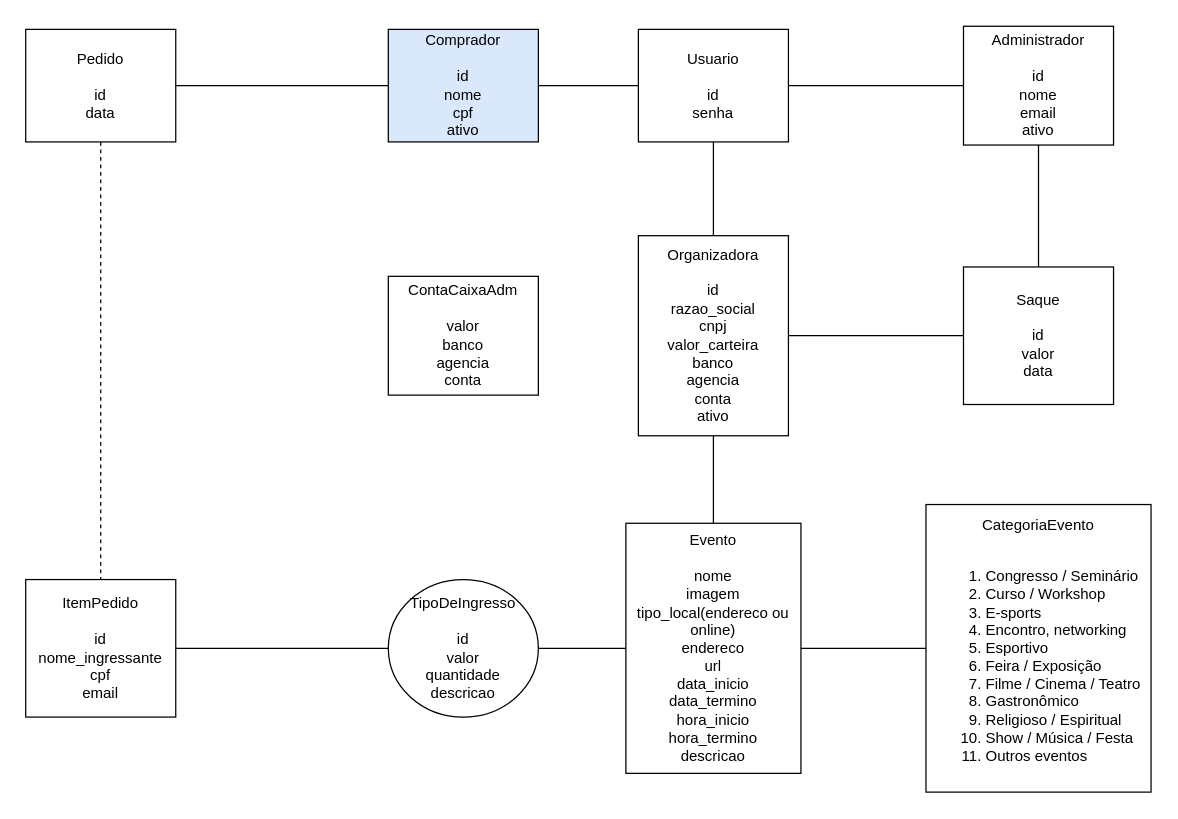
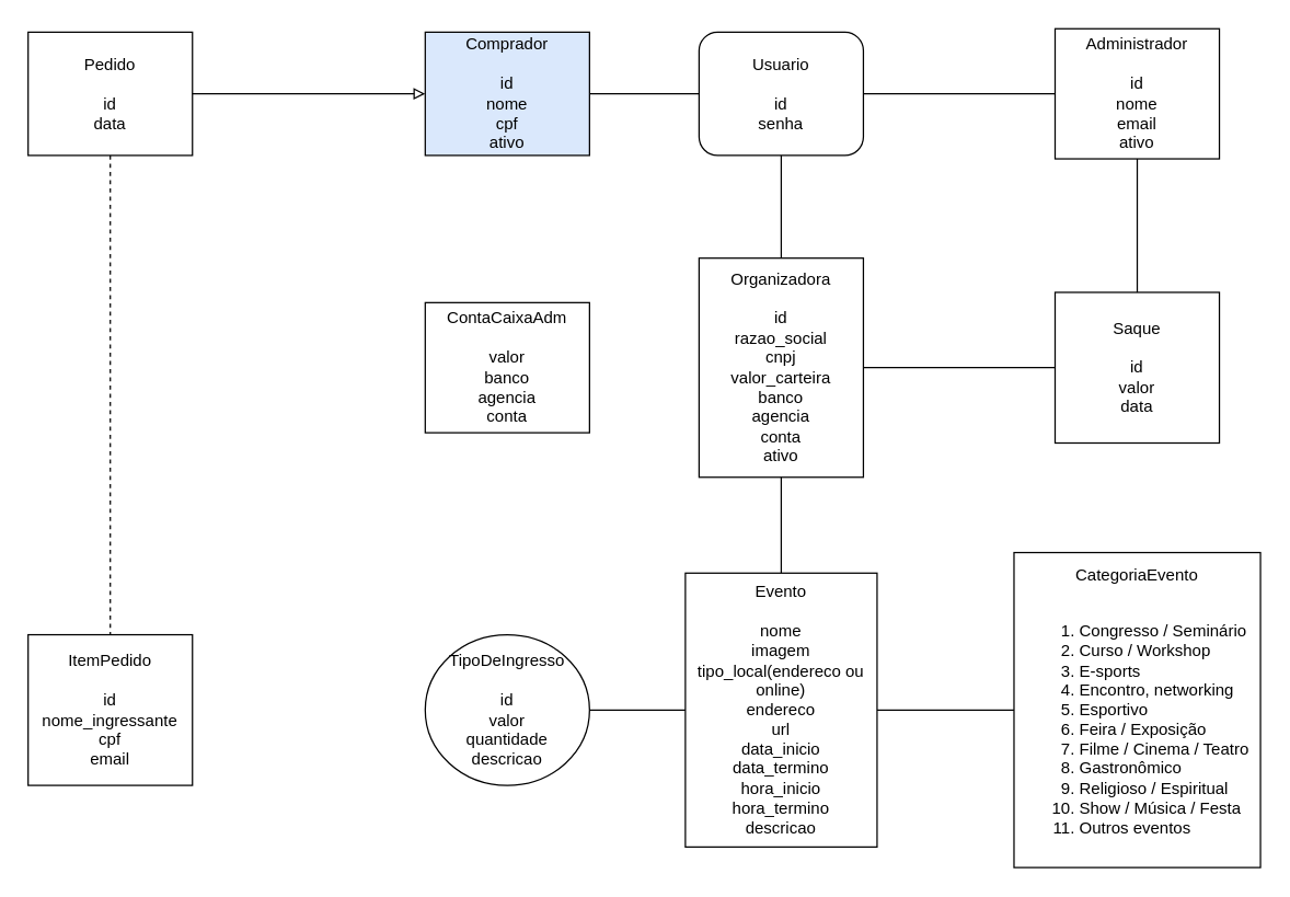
- <mxCell id="12" style="edgeStyle=orthogonalEdgeStyle;rounded=0;orthogonalLoop=1;jettySize=auto;html=1;endArrow=none;endFill=0;" parent="1" source="3" target="8" edge="1"><mxGeometry relative="1" as="geometry" /></mxCell>
+ <mxCell id="12" style="edgeStyle=orthogonalEdgeStyle;rounded=0;orthogonalLoop=1;jettySize=auto;html=1;endArrow=block;endFill=0;" parent="1" source="3" target="8" edge="1"><mxGeometry relative="1" as="geometry" /></mxCell>
- <mxCell id="7" value="Usuario&lt;br&gt;&lt;br&gt;id&lt;br&gt;senha" style="rounded=0;whiteSpace=wrap;html=1;" parent="1" vertex="1"><mxGeometry x="510" y="23" width="120" height="90" as="geometry" /></mxCell>
+ <mxCell id="7" value="Usuario&lt;br&gt;&lt;br&gt;id&lt;br&gt;senha" style="whiteSpace=wrap;html=1;rounded=1;" parent="1" vertex="1"><mxGeometry x="510" y="23" width="120" height="90" as="geometry" /></mxCell>
- <mxCell id="13" style="edgeStyle=orthogonalEdgeStyle;rounded=0;orthogonalLoop=1;jettySize=auto;html=1;endArrow=none;endFill=0;" parent="1" source="14" target="17" edge="1"><mxGeometry relative="1" as="geometry" /></mxCell>
